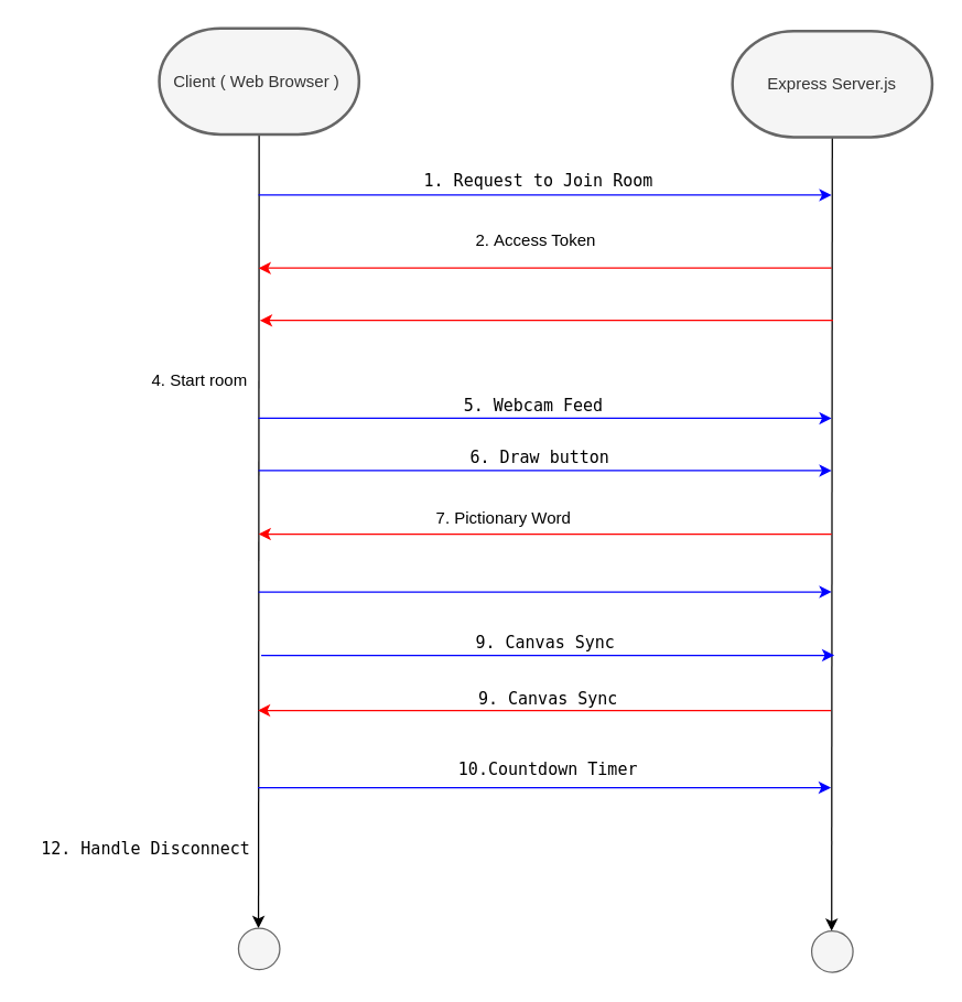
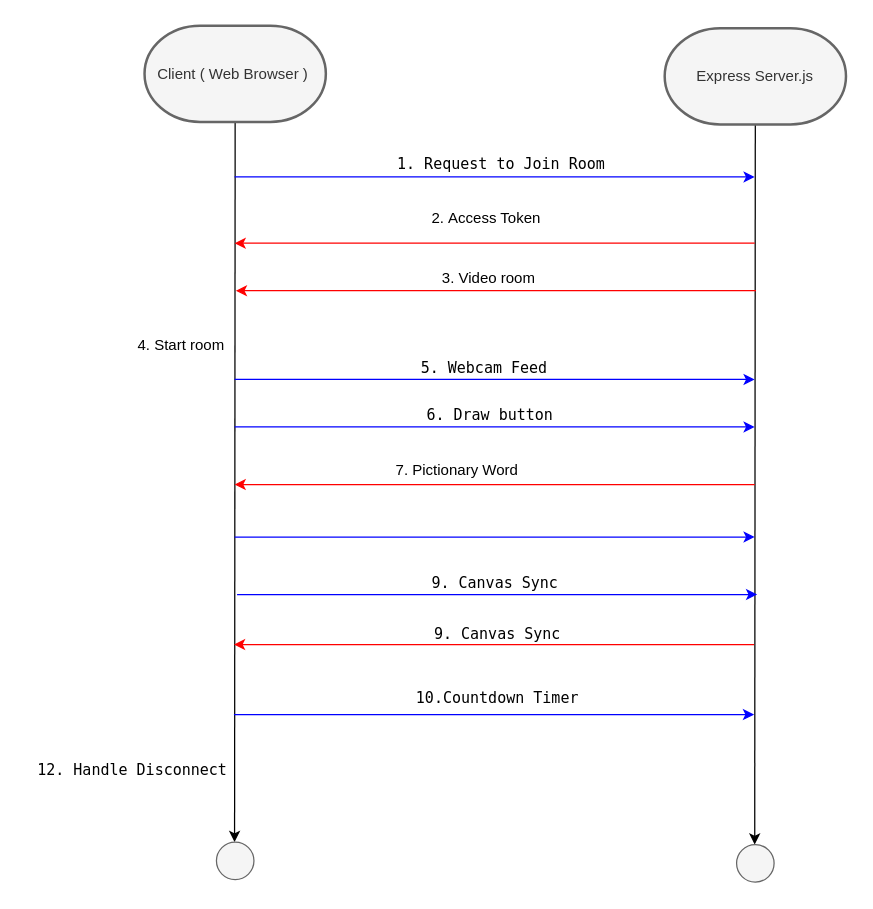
- <mxCell id="12" value="&lt;div style=&quot;text-align: left;&quot;&gt;&lt;span style=&quot;background-color: initial;&quot;&gt;&lt;font style=&quot;font-size: 12px;&quot; face=&quot;Söhne Mono, Monaco, Andale Mono, Ubuntu Mono, monospace&quot;&gt;1. Request to Join Room&lt;/font&gt;&lt;/span&gt;&lt;/div&gt;" style="text;html=1;align=center;verticalAlign=middle;resizable=0;points=[];autosize=1;fontColor=#000000;" vertex="1" parent="1"><mxGeometry x="298" y="118" width="184" height="26" as="geometry" /></mxCell>
+ <mxCell id="12" value="&lt;div style=&quot;text-align: left;&quot;&gt;&lt;span style=&quot;background-color: initial;&quot;&gt;&lt;font style=&quot;font-size: 12px;&quot; face=&quot;Söhne Mono, Monaco, Andale Mono, Ubuntu Mono, monospace&quot;&gt;1. Request to Join Room&lt;/font&gt;&lt;/span&gt;&lt;/div&gt;" style="text;html=1;align=center;verticalAlign=middle;resizable=0;points=[];autosize=1;fontColor=#000000;" vertex="1" parent="1"><mxGeometry x="308" y="118" width="184" height="26" as="geometry" /></mxCell>
+ <mxCell id="16" value="3. Video room" style="text;html=1;align=center;verticalAlign=middle;resizable=0;points=[];autosize=1;strokeColor=none;fillColor=none;fontColor=#000000;" vertex="1" parent="1"><mxGeometry x="343" y="209" width="93" height="26" as="geometry" /></mxCell>
